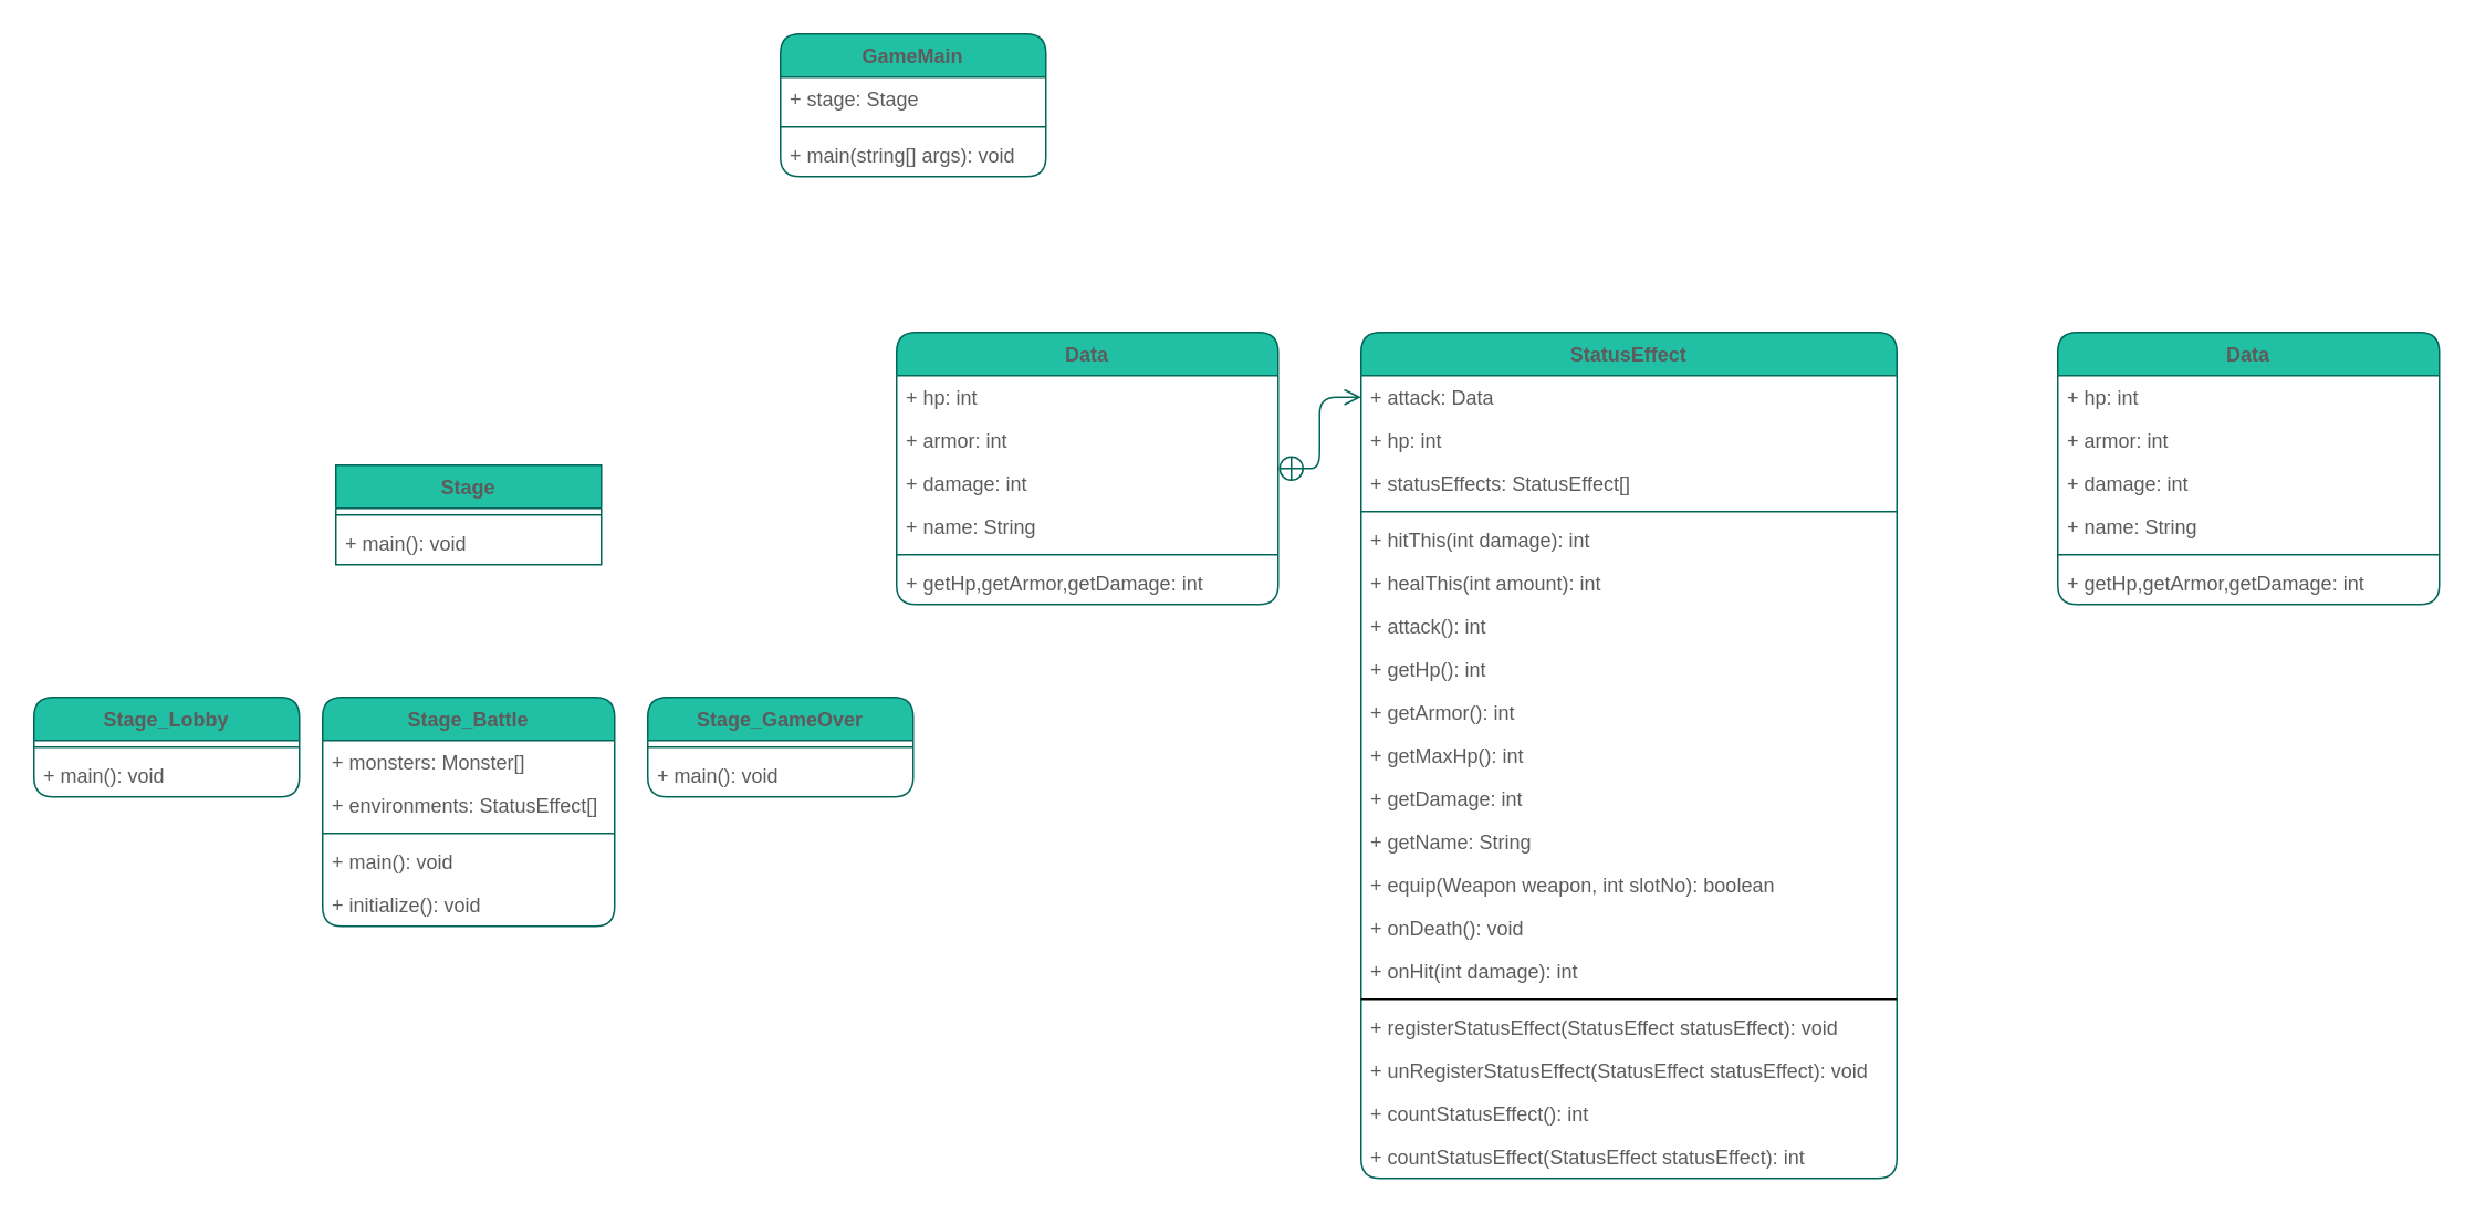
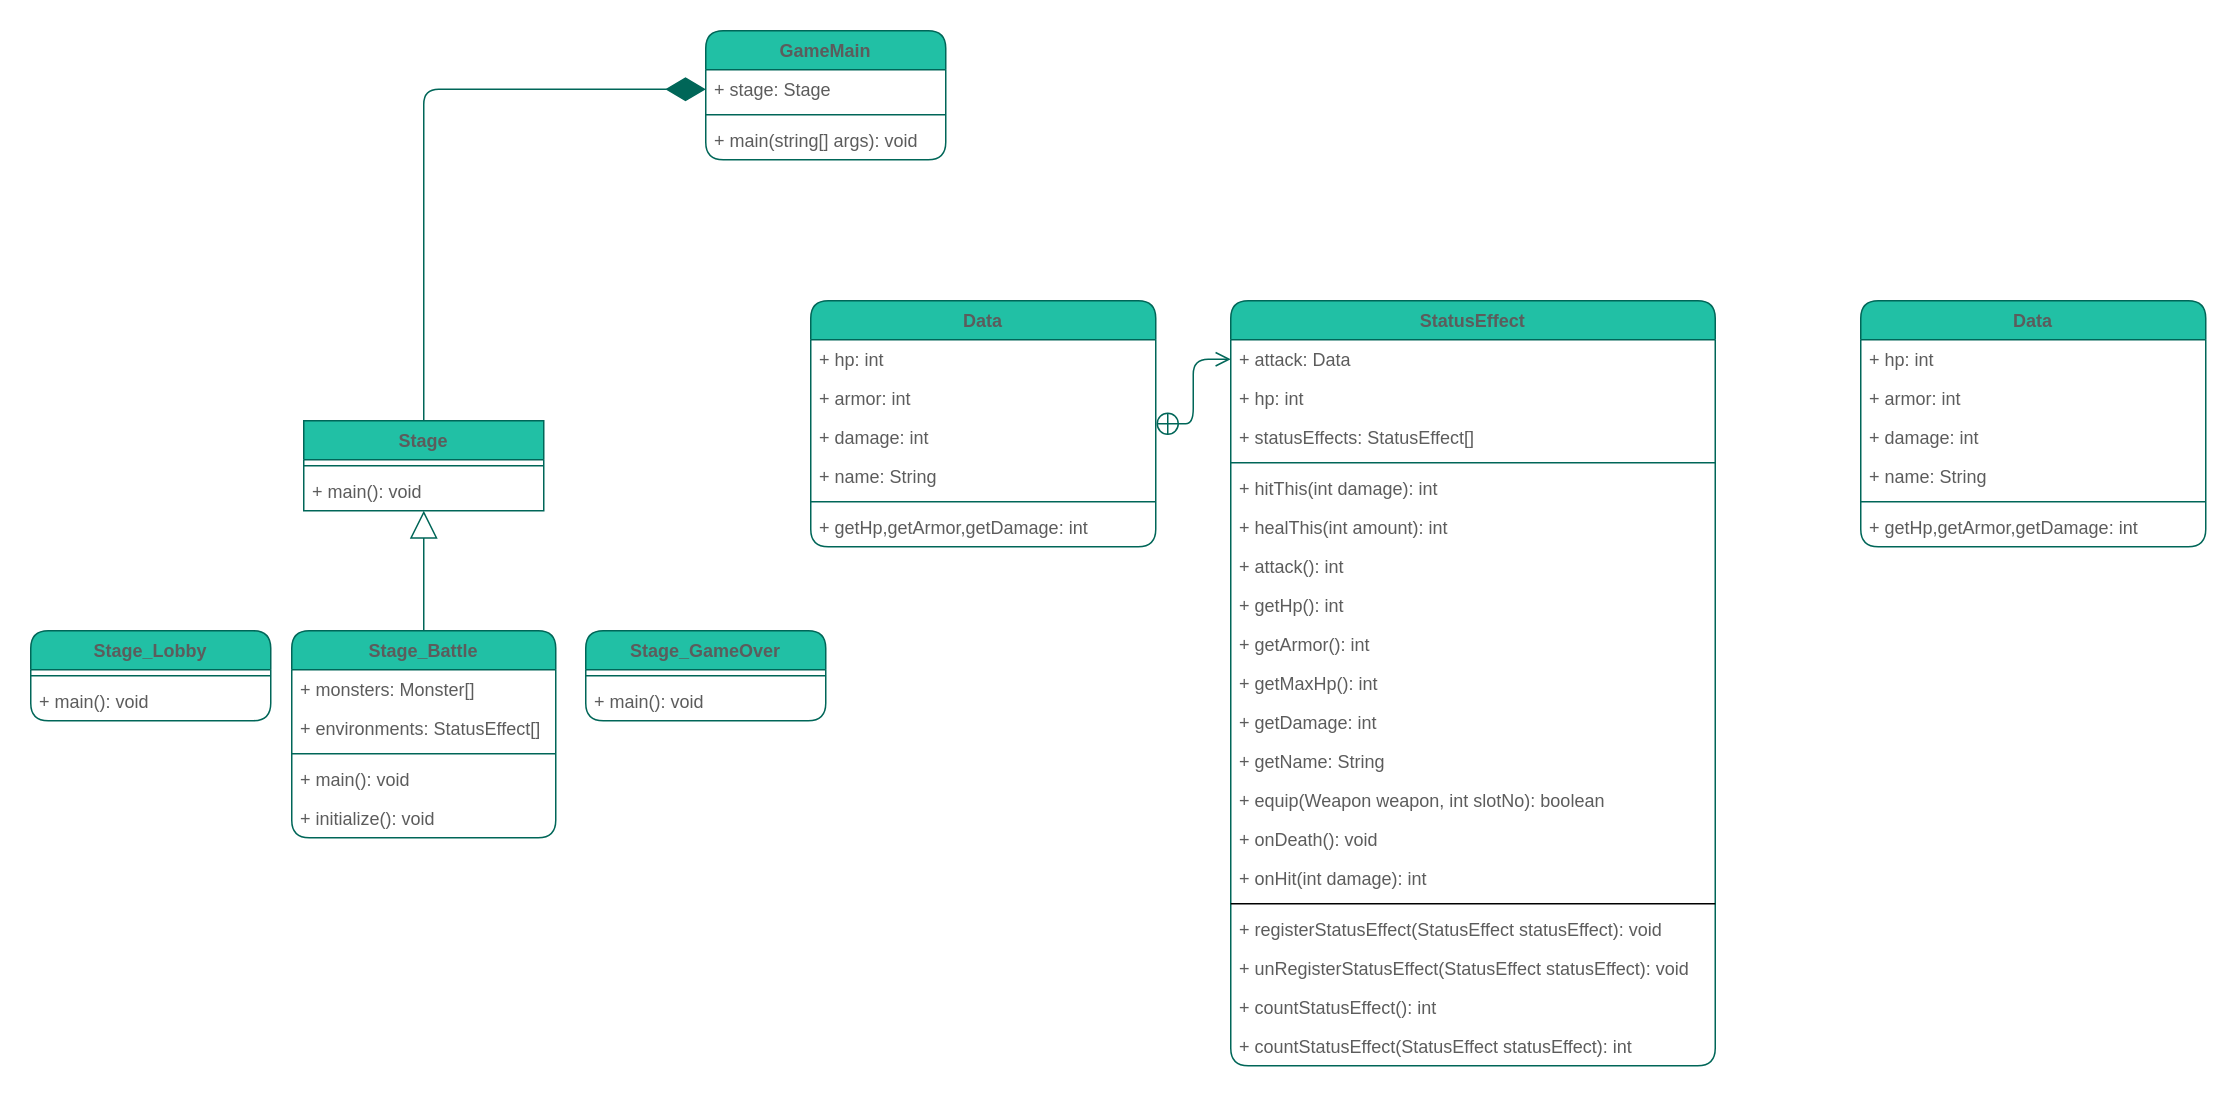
+ <mxCell id="52" value="" style="endArrow=diamondThin;endFill=1;endSize=24;html=1;strokeColor=#006658;fillColor=#21C0A5;fontColor=#5C5C5C;entryX=0;entryY=0.5;entryDx=0;entryDy=0;edgeStyle=orthogonalEdgeStyle;" edge="1" parent="1" source="9" target="3"><mxGeometry width="160" relative="1" as="geometry"><mxPoint x="330" y="80" as="sourcePoint" /><mxPoint x="590" y="230" as="targetPoint" /></mxGeometry></mxCell>
+ <mxCell id="18" value="" style="endArrow=block;endSize=16;endFill=0;html=1;exitX=0.5;exitY=0;exitDx=0;exitDy=0;edgeStyle=orthogonalEdgeStyle;strokeColor=#006658;fontColor=#5C5C5C;" edge="1" parent="1" source="12" target="9"><mxGeometry width="160" relative="1" as="geometry"><mxPoint x="110" y="380" as="sourcePoint" /><mxPoint x="100" y="340" as="targetPoint" /></mxGeometry></mxCell>
